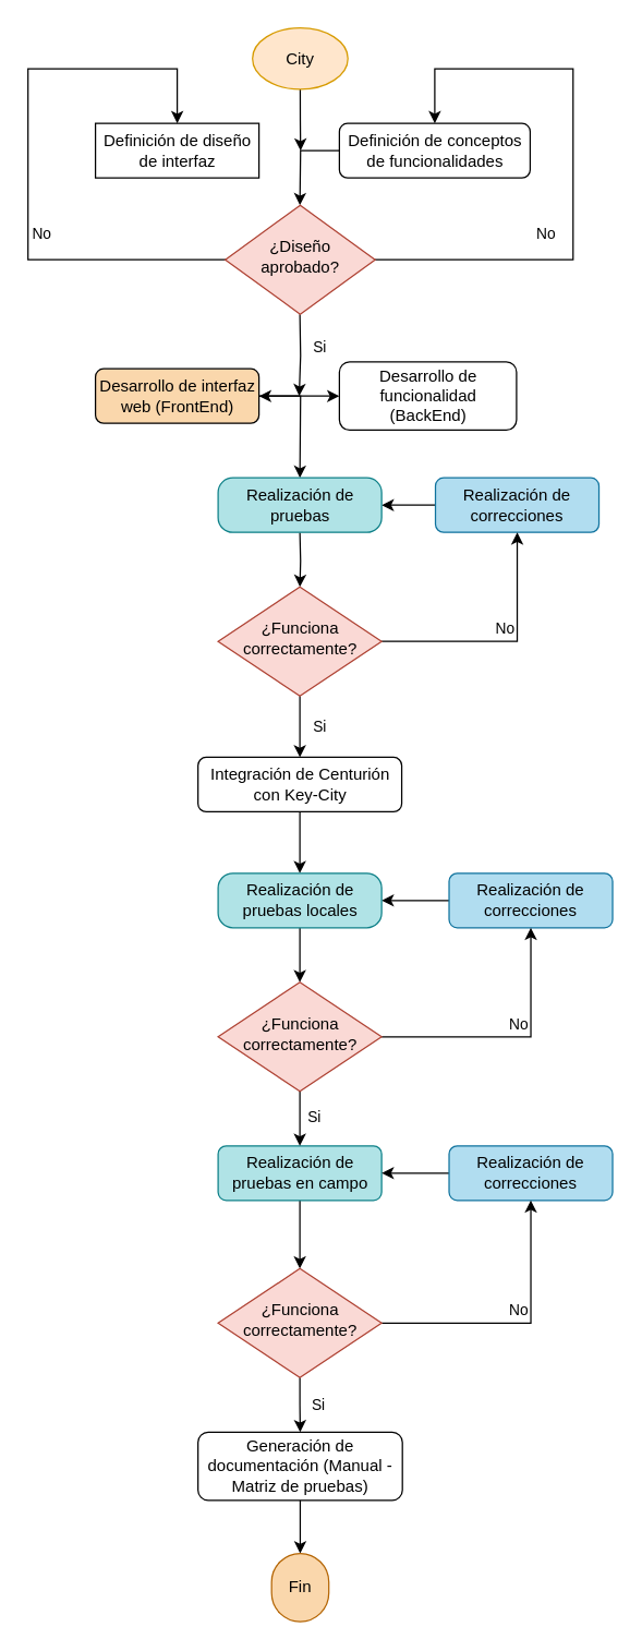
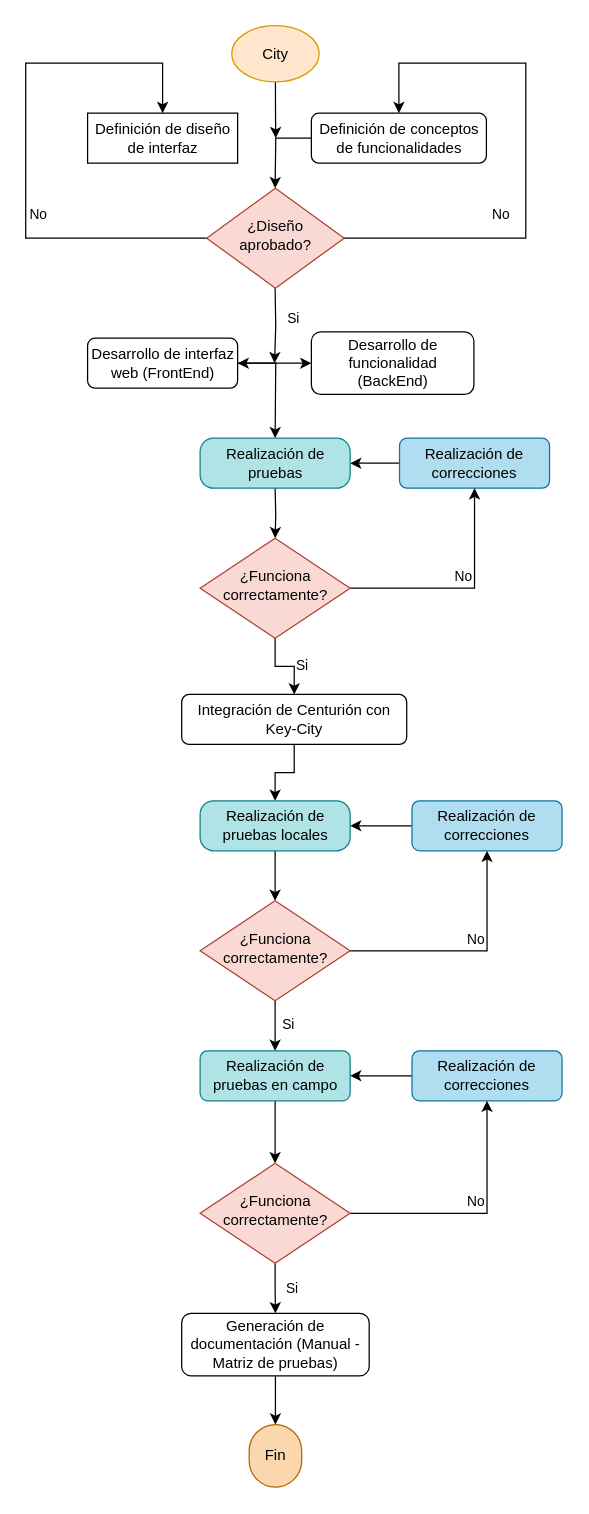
- <mxCell id="10" value="Desarrollo de interfaz web (FrontEnd)" style="rounded=1;whiteSpace=wrap;html=1;fontSize=12;glass=0;strokeWidth=1;shadow=0;fillColor=#fad7ac;" parent="1" vertex="1"><mxGeometry x="69.5" y="270" width="120" height="40" as="geometry" /></mxCell>
+ <mxCell id="10" value="Desarrollo de interfaz web (FrontEnd)" style="rounded=1;whiteSpace=wrap;html=1;fontSize=12;glass=0;strokeWidth=1;shadow=0;" parent="1" vertex="1"><mxGeometry x="69.5" y="270" width="120" height="40" as="geometry" /></mxCell>
- <mxCell id="12" value="Integración de Centurión con Key-City" style="rounded=1;whiteSpace=wrap;html=1;fontSize=12;glass=0;strokeWidth=1;shadow=0;" parent="1" vertex="1"><mxGeometry x="144.75" y="555" width="149.5" height="40" as="geometry" /></mxCell>
+ <mxCell id="12" value="Integración de Centurión con Key-City" style="rounded=1;whiteSpace=wrap;html=1;fontSize=12;glass=0;strokeWidth=1;shadow=0;" parent="1" vertex="1"><mxGeometry x="144.75" y="555" width="180" height="40" as="geometry" /></mxCell>
